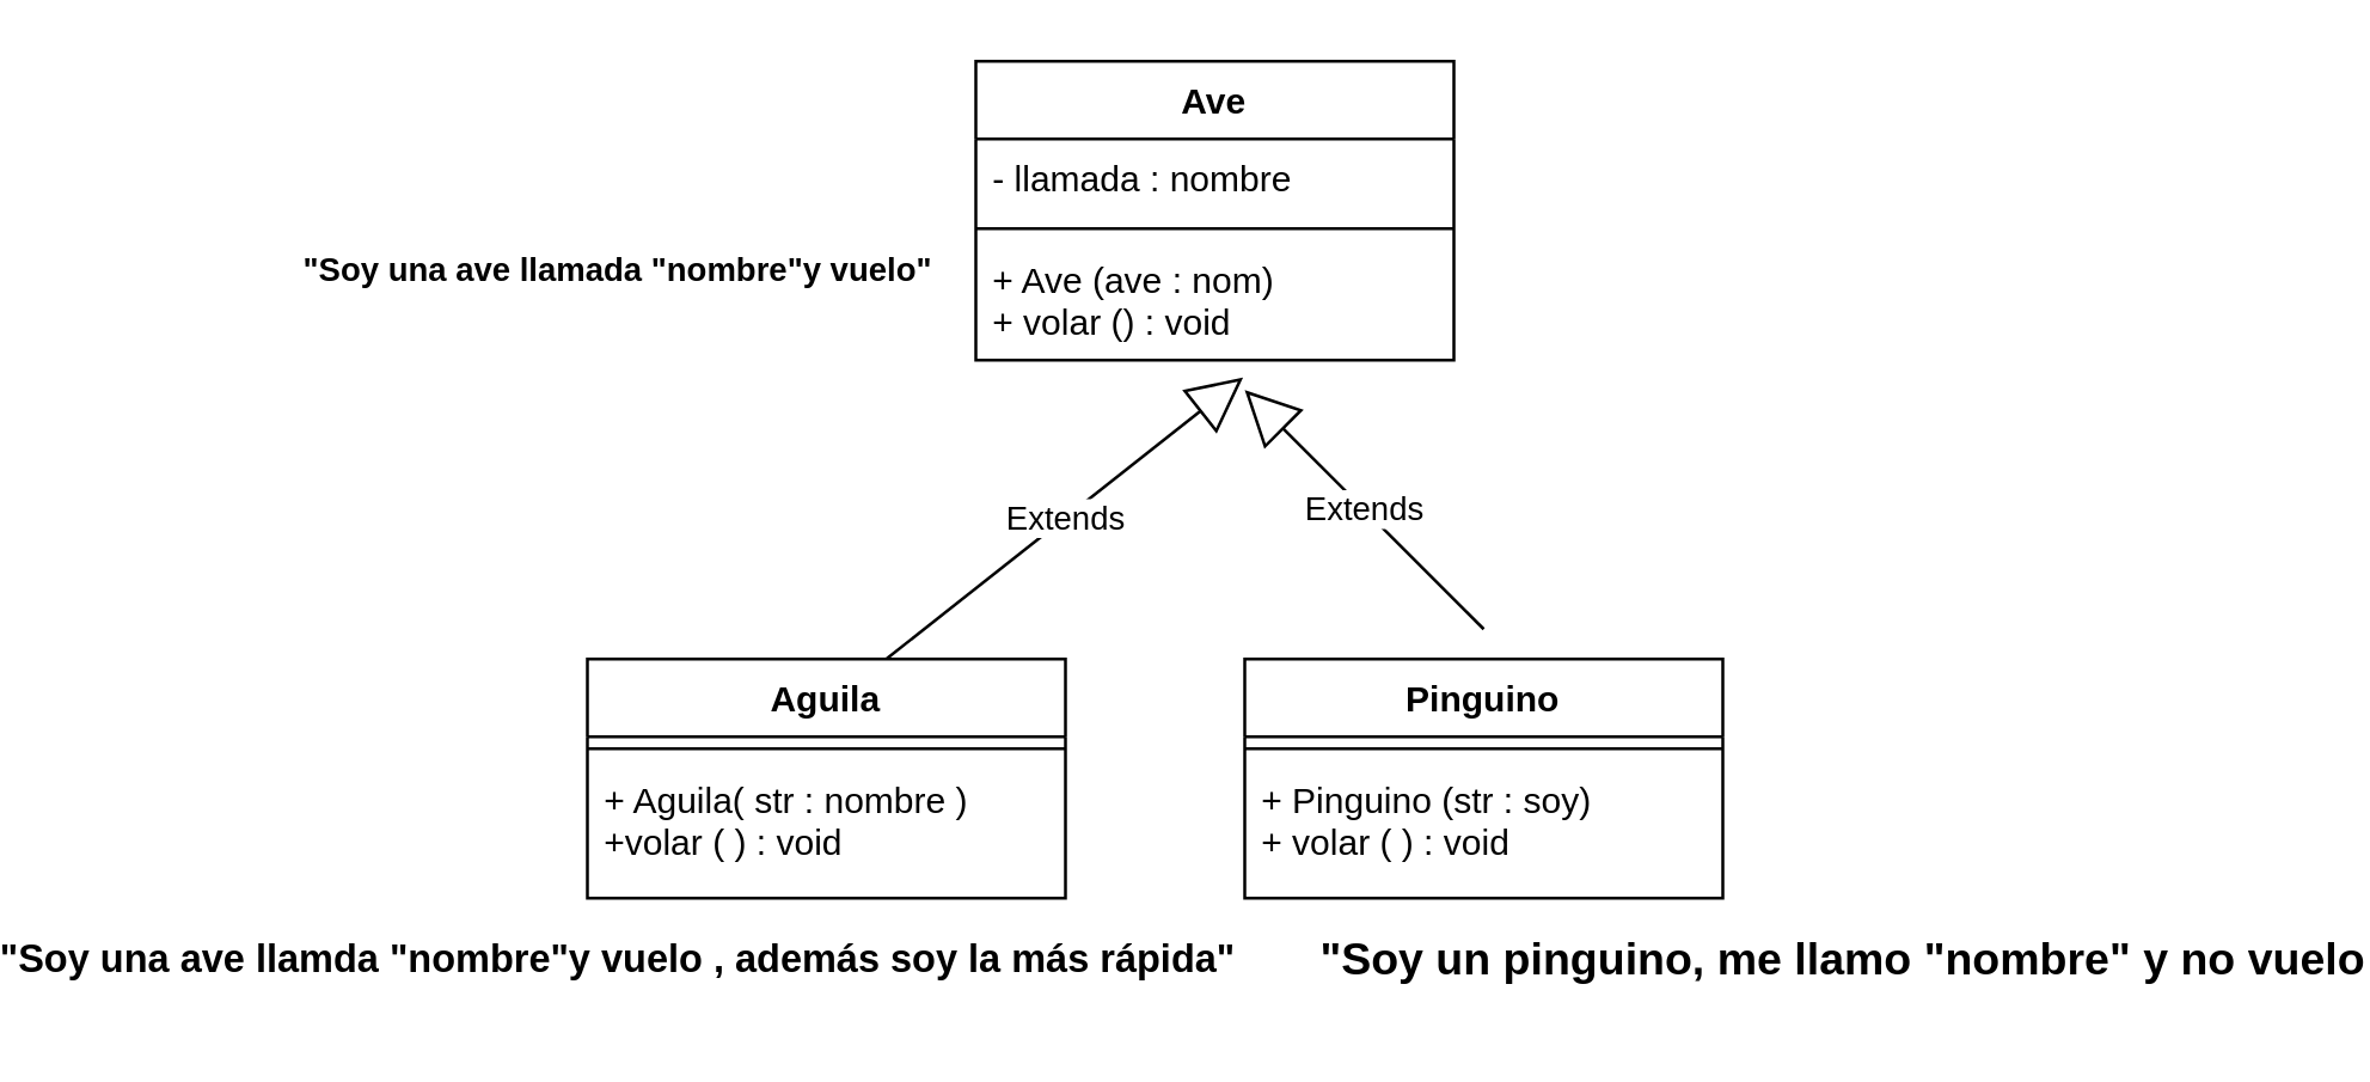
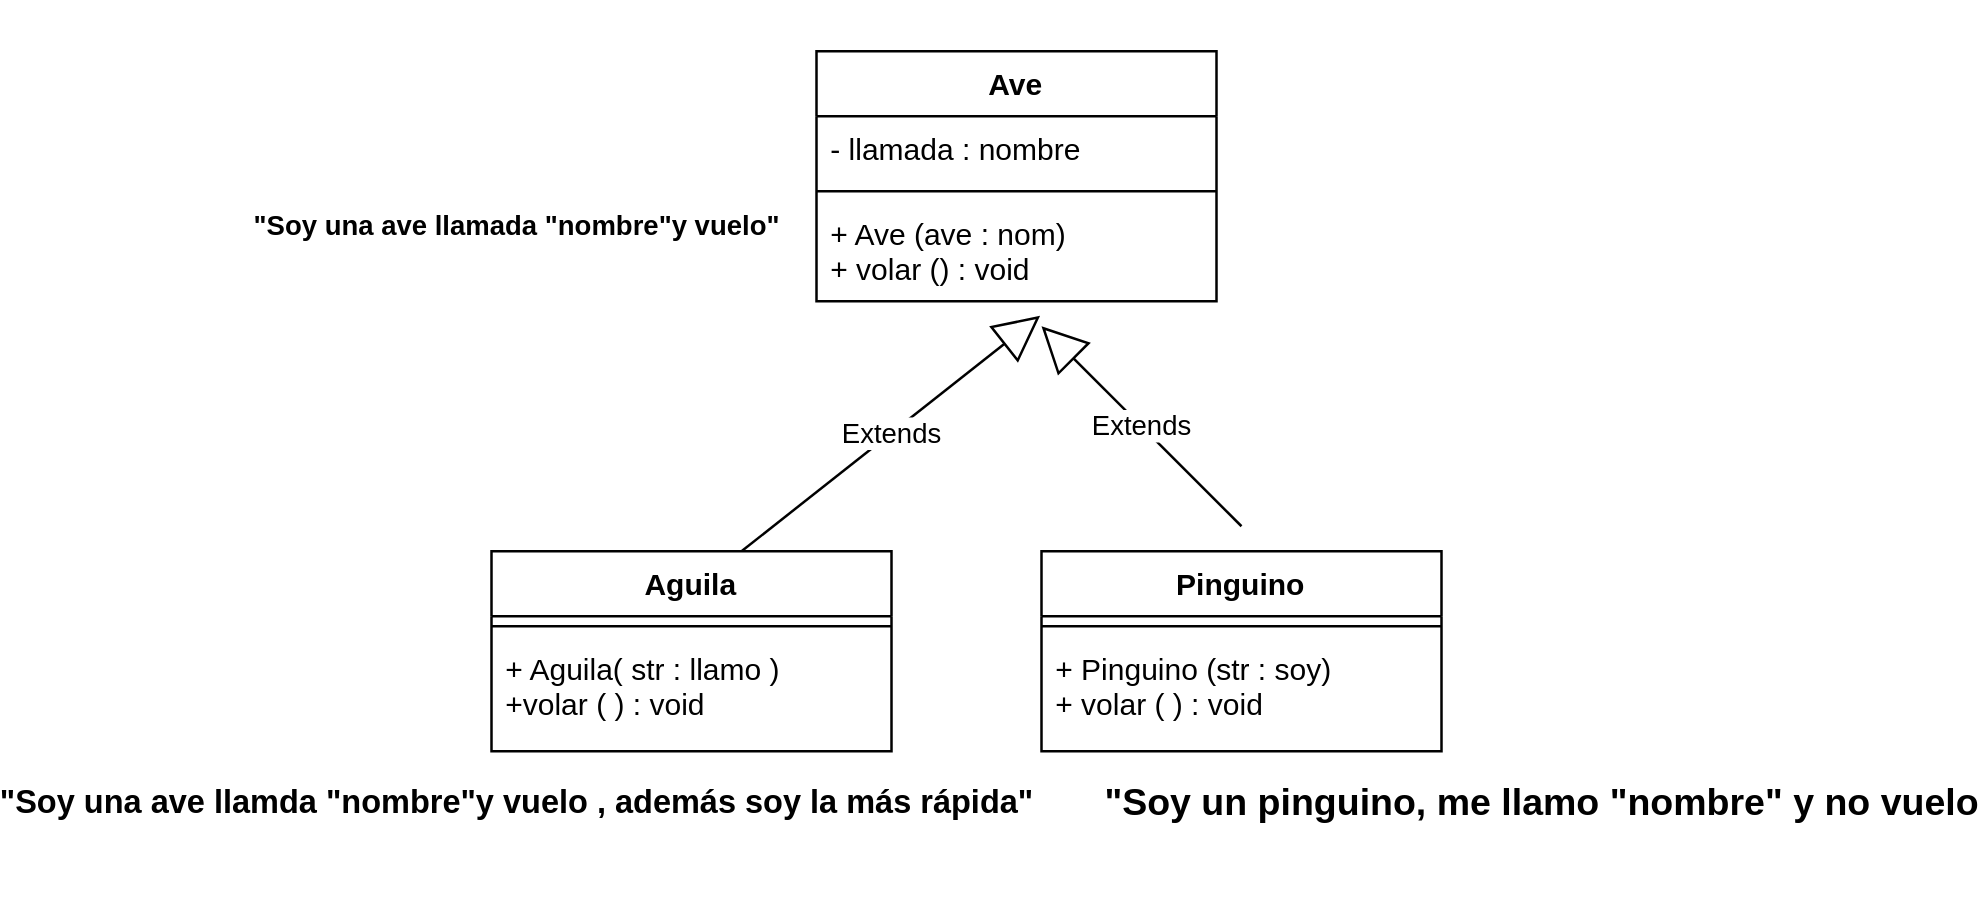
- <mxCell id="9" value="+ Aguila( str : nombre )&#10;+volar ( ) : void" style="text;strokeColor=none;fillColor=none;align=left;verticalAlign=top;spacingLeft=4;spacingRight=4;overflow=hidden;rotatable=0;points=[[0,0.5],[1,0.5]];portConstraint=eastwest;" parent="7" vertex="1"><mxGeometry y="34" width="160" height="46" as="geometry" /></mxCell>
+ <mxCell id="9" value="+ Aguila( str : llamo )&#10;+volar ( ) : void" style="text;strokeColor=none;fillColor=none;align=left;verticalAlign=top;spacingLeft=4;spacingRight=4;overflow=hidden;rotatable=0;points=[[0,0.5],[1,0.5]];portConstraint=eastwest;" parent="7" vertex="1"><mxGeometry y="34" width="160" height="46" as="geometry" /></mxCell>
